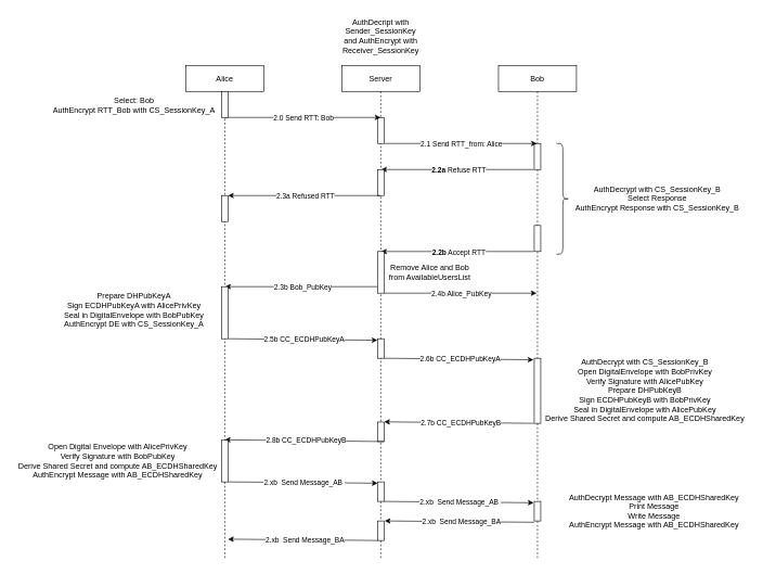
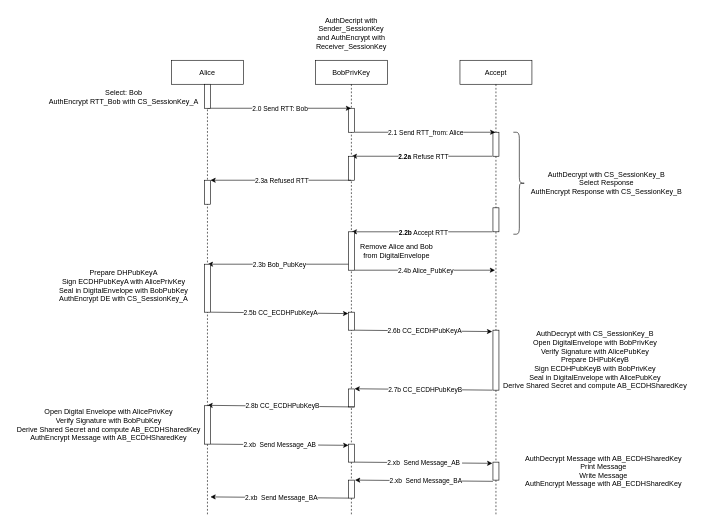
- <mxCell id="3" value="Server" style="shape=umlLifeline;perimeter=lifelinePerimeter;container=1;collapsible=0;recursiveResize=0;rounded=0;shadow=0;strokeWidth=1;" parent="1" vertex="1"><mxGeometry x="525" y="100" width="120" height="760" as="geometry" /></mxCell>
+ <mxCell id="3" value="BobPrivKey" style="shape=umlLifeline;perimeter=lifelinePerimeter;container=1;collapsible=0;recursiveResize=0;rounded=0;shadow=0;strokeWidth=1;" parent="1" vertex="1"><mxGeometry x="525" y="100" width="120" height="760" as="geometry" /></mxCell>
- <mxCell id="8" value="Bob" style="shape=umlLifeline;perimeter=lifelinePerimeter;container=1;collapsible=0;recursiveResize=0;rounded=0;shadow=0;strokeWidth=1;" parent="1" vertex="1"><mxGeometry x="766" y="100" width="120" height="760" as="geometry" /></mxCell>
+ <mxCell id="8" value="Accept" style="shape=umlLifeline;perimeter=lifelinePerimeter;container=1;collapsible=0;recursiveResize=0;rounded=0;shadow=0;strokeWidth=1;" parent="1" vertex="1"><mxGeometry x="766" y="100" width="120" height="760" as="geometry" /></mxCell>
- <mxCell id="46" value="Remove Alice and Bob &lt;br&gt;from AvailableUsersList" style="text;html=1;align=center;verticalAlign=middle;resizable=0;points=[];autosize=1;strokeColor=none;" vertex="1" parent="1"><mxGeometry x="590" y="403" width="140" height="30" as="geometry" /></mxCell>
+ <mxCell id="46" value="Remove Alice and Bob &lt;br&gt;from DigitalEnvelope" style="text;html=1;align=center;verticalAlign=middle;resizable=0;points=[];autosize=1;strokeColor=none;" vertex="1" parent="1"><mxGeometry x="590" y="403" width="140" height="30" as="geometry" /></mxCell>
